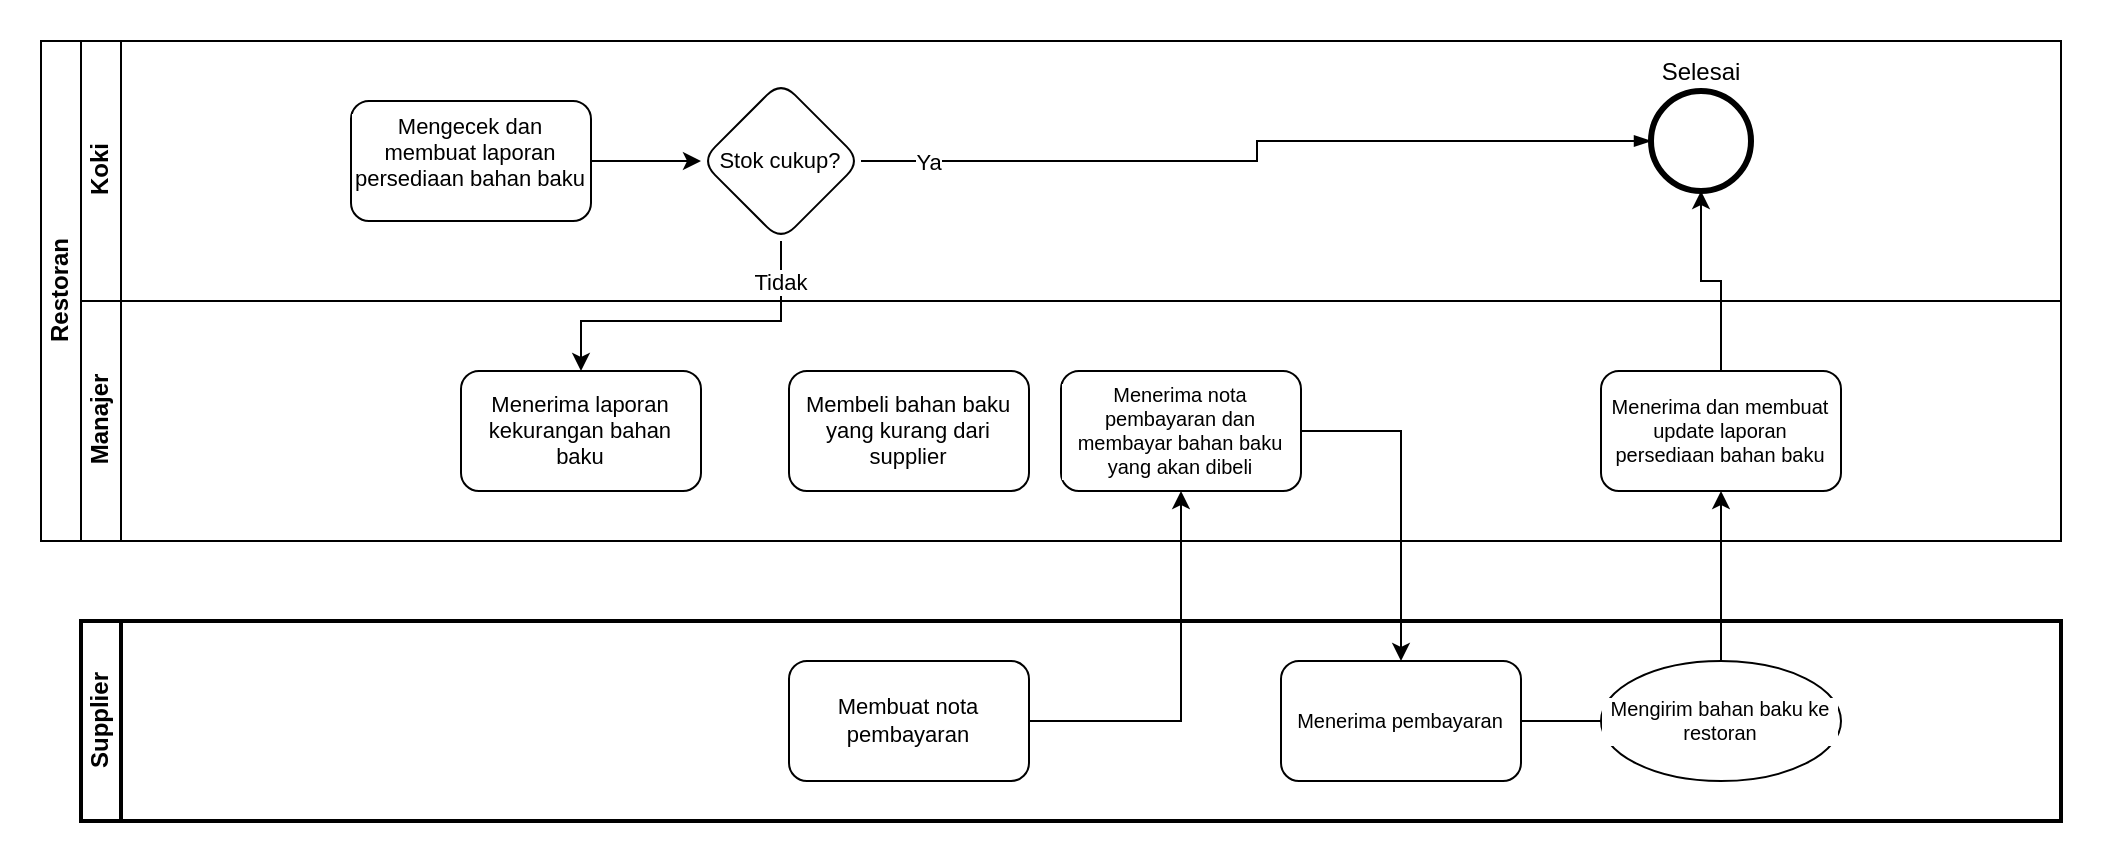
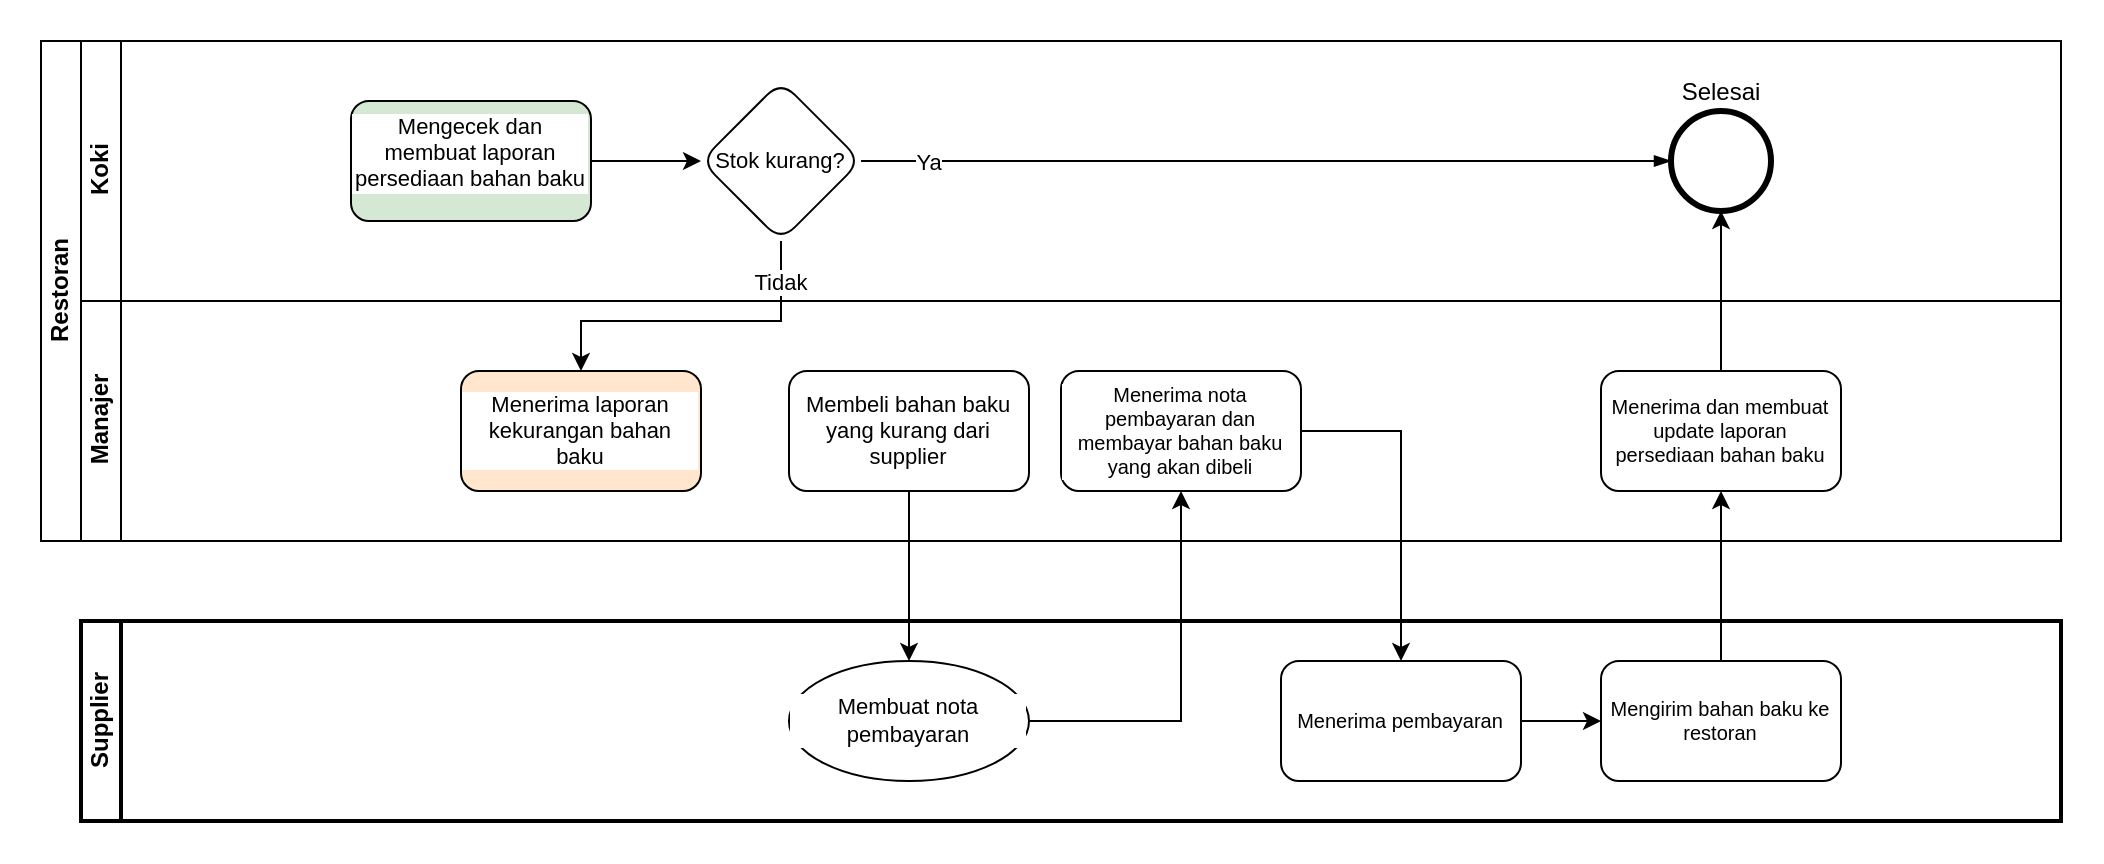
- <mxCell id="7" value="Selesai" style="points=[[0.145,0.145,0],[0.5,0,0],[0.855,0.145,0],[1,0.5,0],[0.855,0.855,0],[0.5,1,0],[0.145,0.855,0],[0,0.5,0]];shape=mxgraph.bpmn.event;html=1;verticalLabelPosition=top;labelBackgroundColor=#ffffff;verticalAlign=bottom;align=center;perimeter=ellipsePerimeter;outlineConnect=0;aspect=fixed;outline=end;symbol=terminate2;labelPosition=center;" vertex="1" parent="3"><mxGeometry x="785" y="25" width="50" height="50" as="geometry" /></mxCell>
+ <mxCell id="7" value="Selesai" style="points=[[0.145,0.145,0],[0.5,0,0],[0.855,0.145,0],[1,0.5,0],[0.855,0.855,0],[0.5,1,0],[0.145,0.855,0],[0,0.5,0]];shape=mxgraph.bpmn.event;html=1;verticalLabelPosition=top;labelBackgroundColor=#ffffff;verticalAlign=bottom;align=center;perimeter=ellipsePerimeter;outlineConnect=0;aspect=fixed;outline=end;symbol=terminate2;labelPosition=center;" vertex="1" parent="3"><mxGeometry x="795" y="35" width="50" height="50" as="geometry" /></mxCell>
- <mxCell id="5" value="Mengecek dan membuat laporan persediaan bahan baku" style="rounded=1;whiteSpace=wrap;html=1;verticalAlign=top;labelBackgroundColor=#ffffff;fontSize=11;" vertex="1" parent="3"><mxGeometry x="135" y="30" width="120" height="60" as="geometry" /></mxCell>
+ <mxCell id="5" value="Mengecek dan membuat laporan persediaan bahan baku" style="rounded=1;whiteSpace=wrap;html=1;verticalAlign=top;labelBackgroundColor=#ffffff;fontSize=11;fillColor=#d5e8d4;" vertex="1" parent="3"><mxGeometry x="135" y="30" width="120" height="60" as="geometry" /></mxCell>
- <mxCell id="6" value="Stok cukup?" style="rhombus;whiteSpace=wrap;html=1;fontSize=11;verticalAlign=middle;rounded=1;labelBackgroundColor=#ffffff;labelPosition=center;verticalLabelPosition=middle;align=center;" vertex="1" parent="3"><mxGeometry x="310" y="20" width="80" height="80" as="geometry" /></mxCell>
+ <mxCell id="6" value="Stok kurang?" style="rhombus;whiteSpace=wrap;html=1;fontSize=11;verticalAlign=middle;rounded=1;labelBackgroundColor=#ffffff;labelPosition=center;verticalLabelPosition=middle;align=center;" vertex="1" parent="3"><mxGeometry x="310" y="20" width="80" height="80" as="geometry" /></mxCell>
- <mxCell id="11" value="Menerima laporan kekurangan bahan baku" style="whiteSpace=wrap;html=1;fontSize=11;rounded=1;labelBackgroundColor=#ffffff;" vertex="1" parent="10"><mxGeometry x="190" y="35" width="120" height="60" as="geometry" /></mxCell>
+ <mxCell id="11" value="Menerima laporan kekurangan bahan baku" style="whiteSpace=wrap;html=1;fontSize=11;rounded=1;labelBackgroundColor=#ffffff;fillColor=#ffe6cc;" vertex="1" parent="10"><mxGeometry x="190" y="35" width="120" height="60" as="geometry" /></mxCell>
+ <mxCell id="23" value="" style="edgeStyle=orthogonalEdgeStyle;rounded=0;orthogonalLoop=1;jettySize=auto;html=1;" edge="1" parent="1" source="12" target="19"><mxGeometry relative="1" as="geometry" /></mxCell>
- <mxCell id="19" value="Membuat nota pembayaran" style="rounded=1;whiteSpace=wrap;html=1;fontSize=11;labelBackgroundColor=#ffffff;" vertex="1" parent="18"><mxGeometry x="354" y="20" width="120" height="60" as="geometry" /></mxCell>
+ <mxCell id="19" value="Membuat nota pembayaran" style="ellipse;whiteSpace=wrap;html=1;fontSize=11;labelBackgroundColor=#ffffff;" vertex="1" parent="18"><mxGeometry x="354" y="20" width="120" height="60" as="geometry" /></mxCell>
- <mxCell id="20" value="" style="edgeStyle=orthogonalEdgeStyle;rounded=0;orthogonalLoop=1;jettySize=auto;html=1;endArrow=none;" edge="1" parent="18" source="21" target="22"><mxGeometry relative="1" as="geometry" /></mxCell>
+ <mxCell id="20" value="" style="edgeStyle=orthogonalEdgeStyle;rounded=0;orthogonalLoop=1;jettySize=auto;html=1;" edge="1" parent="18" source="21" target="22"><mxGeometry relative="1" as="geometry" /></mxCell>
- <mxCell id="22" value="Mengirim bahan baku ke restoran" style="ellipse;whiteSpace=wrap;html=1;fontSize=10;labelBackgroundColor=#ffffff;" vertex="1" parent="18"><mxGeometry x="760" y="20" width="120" height="60" as="geometry" /></mxCell>
+ <mxCell id="22" value="Mengirim bahan baku ke restoran" style="rounded=1;whiteSpace=wrap;html=1;fontSize=10;labelBackgroundColor=#ffffff;" vertex="1" parent="18"><mxGeometry x="760" y="20" width="120" height="60" as="geometry" /></mxCell>
